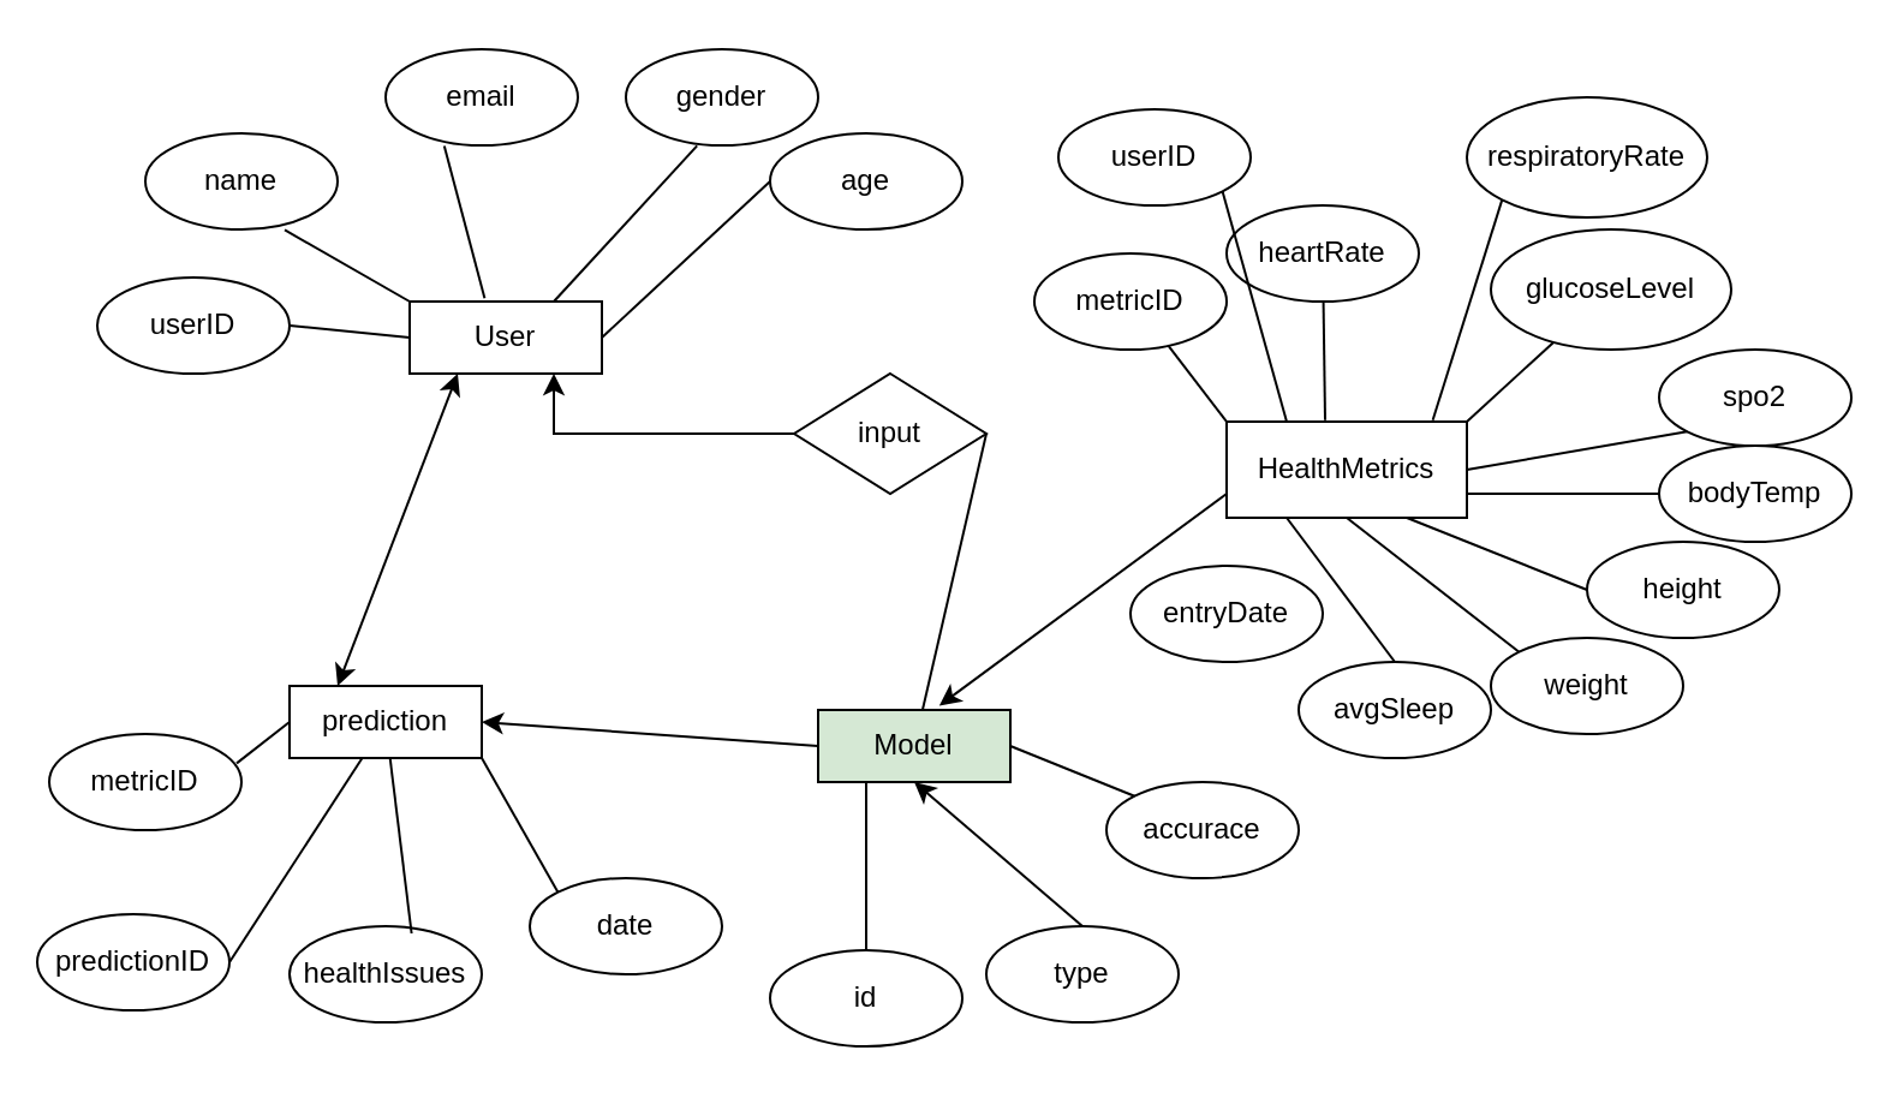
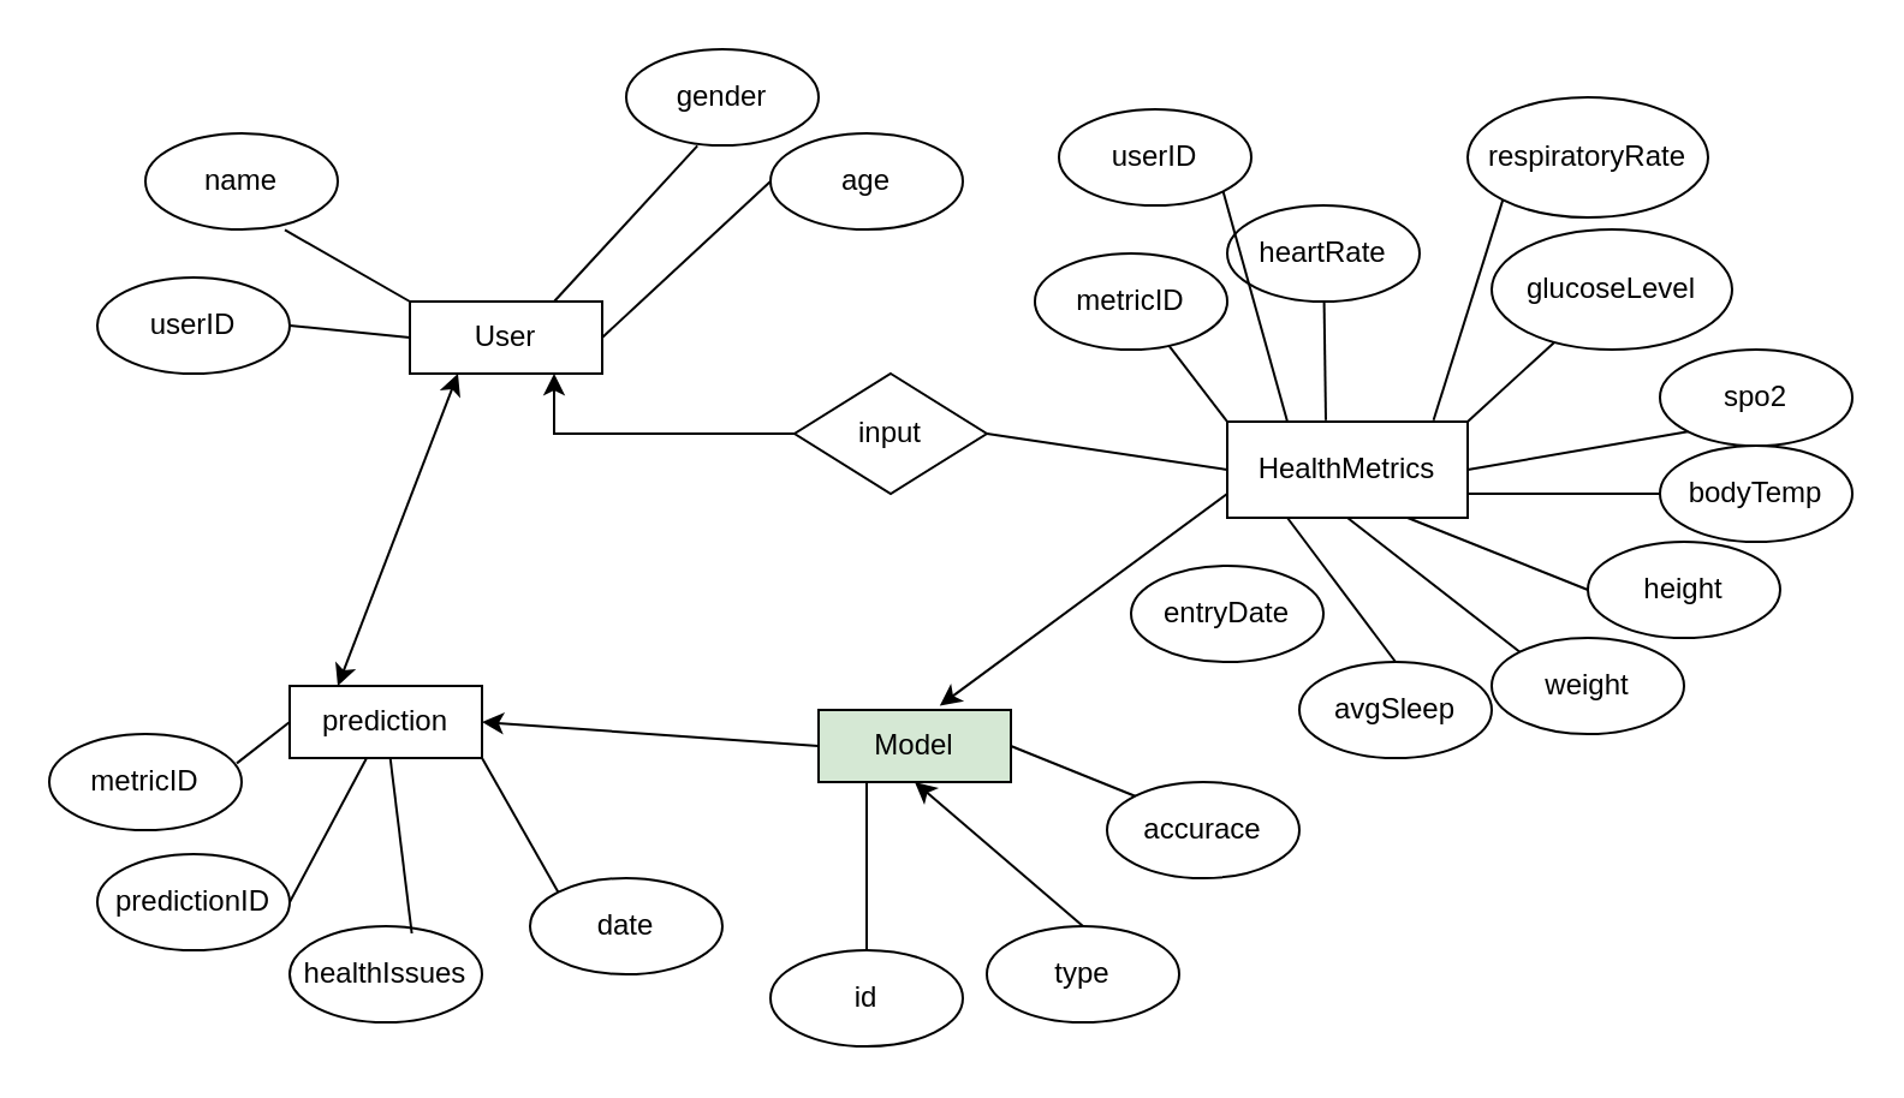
- <mxCell id="5" value="email" style="ellipse;whiteSpace=wrap;html=1;" vertex="1" parent="1"><mxGeometry x="160" y="20" width="80" height="40" as="geometry" /></mxCell>
- <mxCell id="27" value="" style="endArrow=none;html=1;rounded=0;entryX=0.39;entryY=-0.047;entryDx=0;entryDy=0;exitX=0.305;exitY=1.005;exitDx=0;exitDy=0;exitPerimeter=0;entryPerimeter=0;" edge="1" parent="1" source="5" target="2"><mxGeometry width="50" height="50" relative="1" as="geometry"><mxPoint x="190" y="115" as="sourcePoint" /><mxPoint x="240" y="120" as="targetPoint" /></mxGeometry></mxCell>
- <mxCell id="46" value="" style="endArrow=none;html=1;rounded=0;exitX=1;exitY=0.5;exitDx=0;exitDy=0;" edge="1" parent="1" source="45" target="48"><mxGeometry width="50" height="50" relative="1" as="geometry"><mxPoint x="410" y="225" as="sourcePoint" /><mxPoint x="460" y="175" as="targetPoint" /></mxGeometry></mxCell>
+ <mxCell id="46" value="" style="endArrow=none;html=1;rounded=0;entryX=0;entryY=0.5;entryDx=0;entryDy=0;exitX=1;exitY=0.5;exitDx=0;exitDy=0;" edge="1" parent="1" source="45" target="8"><mxGeometry width="50" height="50" relative="1" as="geometry"><mxPoint x="410" y="225" as="sourcePoint" /><mxPoint x="460" y="175" as="targetPoint" /></mxGeometry></mxCell>
- <mxCell id="21" value="predictionID" style="ellipse;whiteSpace=wrap;html=1;" vertex="1" parent="1"><mxGeometry x="15" y="380" width="80" height="40" as="geometry" /></mxCell>
+ <mxCell id="21" value="predictionID" style="ellipse;whiteSpace=wrap;html=1;" vertex="1" parent="1"><mxGeometry x="40" y="355" width="80" height="40" as="geometry" /></mxCell>
